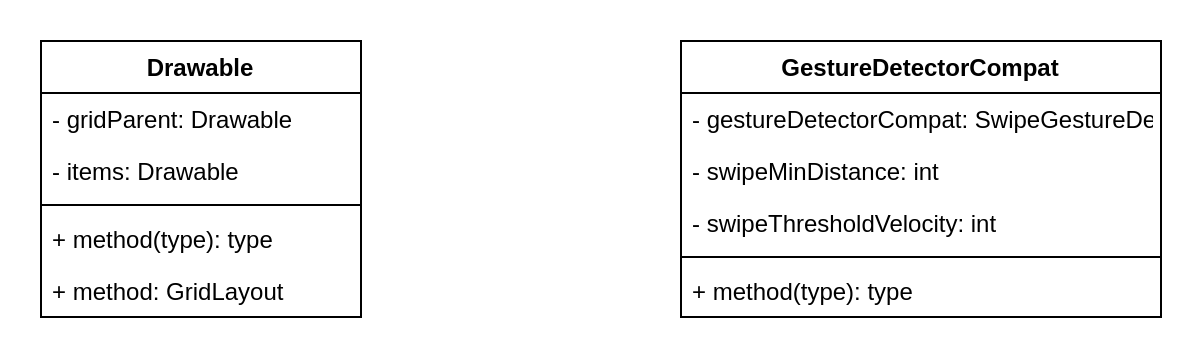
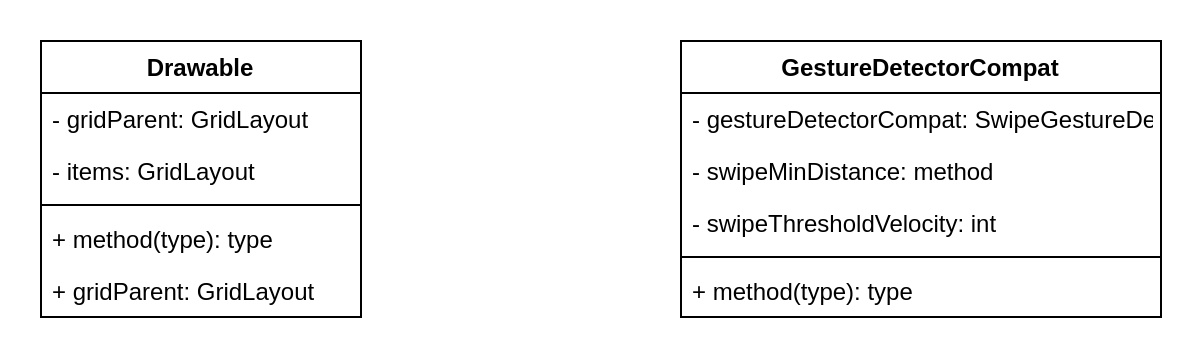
- <mxCell id="3" value="- gridParent: Drawable" style="text;strokeColor=none;fillColor=none;align=left;verticalAlign=top;spacingLeft=4;spacingRight=4;overflow=hidden;rotatable=0;points=[[0,0.5],[1,0.5]];portConstraint=eastwest;" vertex="1" parent="2"><mxGeometry y="26" width="160" height="26" as="geometry" /></mxCell>
+ <mxCell id="3" value="- gridParent: GridLayout" style="text;strokeColor=none;fillColor=none;align=left;verticalAlign=top;spacingLeft=4;spacingRight=4;overflow=hidden;rotatable=0;points=[[0,0.5],[1,0.5]];portConstraint=eastwest;" vertex="1" parent="2"><mxGeometry y="26" width="160" height="26" as="geometry" /></mxCell>
- <mxCell id="4" value="- items: Drawable" style="text;strokeColor=none;fillColor=none;align=left;verticalAlign=top;spacingLeft=4;spacingRight=4;overflow=hidden;rotatable=0;points=[[0,0.5],[1,0.5]];portConstraint=eastwest;" vertex="1" parent="2"><mxGeometry y="52" width="160" height="26" as="geometry" /></mxCell>
+ <mxCell id="4" value="- items: GridLayout" style="text;strokeColor=none;fillColor=none;align=left;verticalAlign=top;spacingLeft=4;spacingRight=4;overflow=hidden;rotatable=0;points=[[0,0.5],[1,0.5]];portConstraint=eastwest;" vertex="1" parent="2"><mxGeometry y="52" width="160" height="26" as="geometry" /></mxCell>
- <mxCell id="10" value="- swipeMinDistance: int" style="text;strokeColor=none;fillColor=none;align=left;verticalAlign=top;spacingLeft=4;spacingRight=4;overflow=hidden;rotatable=0;points=[[0,0.5],[1,0.5]];portConstraint=eastwest;" vertex="1" parent="8"><mxGeometry y="52" width="240" height="26" as="geometry" /></mxCell>
+ <mxCell id="10" value="- swipeMinDistance: method" style="text;strokeColor=none;fillColor=none;align=left;verticalAlign=top;spacingLeft=4;spacingRight=4;overflow=hidden;rotatable=0;points=[[0,0.5],[1,0.5]];portConstraint=eastwest;" vertex="1" parent="8"><mxGeometry y="52" width="240" height="26" as="geometry" /></mxCell>
- <mxCell id="7" value="+ method: GridLayout" style="text;strokeColor=none;fillColor=none;align=left;verticalAlign=top;spacingLeft=4;spacingRight=4;overflow=hidden;rotatable=0;points=[[0,0.5],[1,0.5]];portConstraint=eastwest;" vertex="1" parent="2"><mxGeometry y="112" width="160" height="26" as="geometry" /></mxCell>
+ <mxCell id="7" value="+ gridParent: GridLayout" style="text;strokeColor=none;fillColor=none;align=left;verticalAlign=top;spacingLeft=4;spacingRight=4;overflow=hidden;rotatable=0;points=[[0,0.5],[1,0.5]];portConstraint=eastwest;" vertex="1" parent="2"><mxGeometry y="112" width="160" height="26" as="geometry" /></mxCell>
